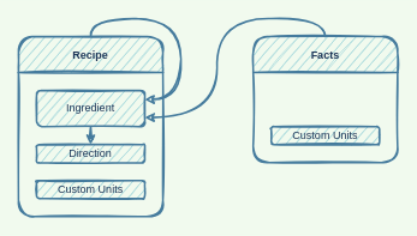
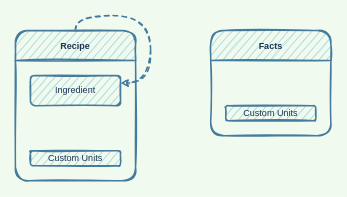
- <mxCell id="7" style="edgeStyle=orthogonalEdgeStyle;orthogonalLoop=1;jettySize=auto;html=1;exitX=0.5;exitY=0;exitDx=0;exitDy=0;startArrow=none;startFill=0;endArrow=classic;endFill=1;entryX=1;entryY=0.25;entryDx=0;entryDy=0;curved=1;labelBackgroundColor=#F1FAEE;strokeColor=#457B9D;fontColor=#1D3557;strokeWidth=2;sketch=1;" parent="2" source="2" target="4" edge="1"><mxGeometry relative="1" as="geometry"><mxPoint x="220" y="60" as="targetPoint" /><Array as="points"><mxPoint x="80" y="-20" /><mxPoint x="180" y="-20" /><mxPoint x="180" y="70" /></Array></mxGeometry></mxCell>
+ <mxCell id="7" style="edgeStyle=orthogonalEdgeStyle;orthogonalLoop=1;jettySize=auto;html=1;exitX=0.5;exitY=0;exitDx=0;exitDy=0;startArrow=none;startFill=0;endArrow=classic;endFill=1;entryX=1;entryY=0.25;entryDx=0;entryDy=0;curved=1;labelBackgroundColor=#F1FAEE;strokeColor=#457B9D;fontColor=#1D3557;strokeWidth=2;sketch=1;dashed=1;" parent="2" source="2" target="4" edge="1"><mxGeometry relative="1" as="geometry"><mxPoint x="220" y="60" as="targetPoint" /><Array as="points"><mxPoint x="80" y="-20" /><mxPoint x="180" y="-20" /><mxPoint x="180" y="70" /></Array></mxGeometry></mxCell>
- <mxCell id="8" style="edgeStyle=orthogonalEdgeStyle;orthogonalLoop=1;jettySize=auto;html=1;entryX=1;entryY=0.75;entryDx=0;entryDy=0;startArrow=none;startFill=0;endArrow=classic;endFill=1;exitX=0.5;exitY=0;exitDx=0;exitDy=0;curved=1;labelBackgroundColor=#F1FAEE;strokeColor=#457B9D;fontColor=#1D3557;strokeWidth=2;sketch=1;" parent="1" source="9" target="4" edge="1"><mxGeometry relative="1" as="geometry"><Array as="points"><mxPoint x="360" y="20" /><mxPoint x="240" y="20" /><mxPoint x="240" y="130" /></Array></mxGeometry></mxCell>
- <mxCell id="3" style="edgeStyle=orthogonalEdgeStyle;orthogonalLoop=1;jettySize=auto;html=1;entryX=0.5;entryY=0;entryDx=0;entryDy=0;startArrow=none;startFill=0;endArrow=classic;endFill=1;curved=1;labelBackgroundColor=#F1FAEE;strokeColor=#457B9D;fontColor=#1D3557;strokeWidth=2;sketch=1;" parent="2" source="4" target="5" edge="1"><mxGeometry relative="1" as="geometry" /></mxCell>
- <mxCell id="5" value="Direction" style="whiteSpace=wrap;html=1;rounded=1;fillColor=#A8DADC;strokeColor=#457B9D;fontColor=#1D3557;strokeWidth=2;sketch=1;" parent="2" vertex="1"><mxGeometry x="20" y="120" width="120" height="20" as="geometry" /></mxCell>
